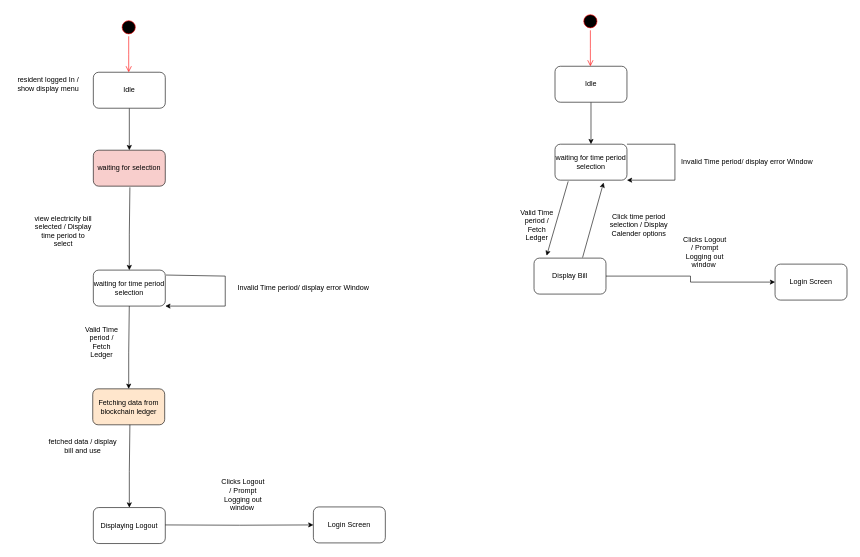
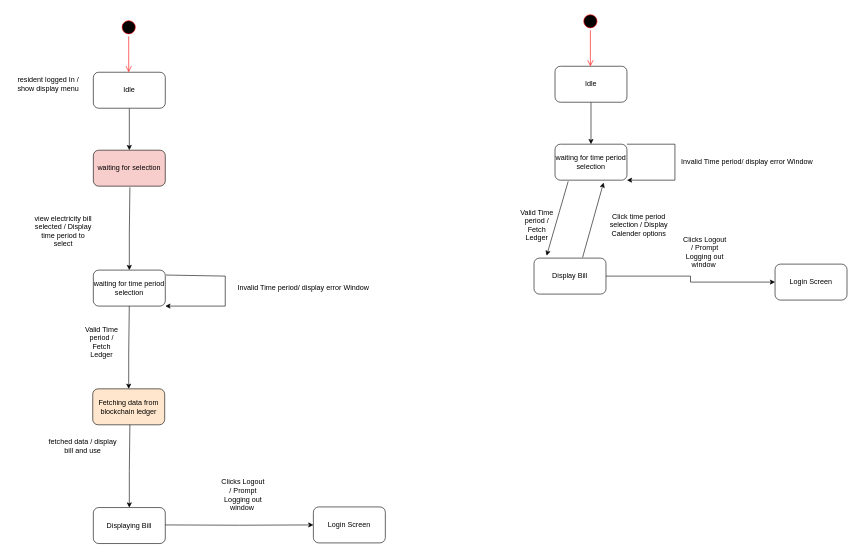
- <mxCell id="17" value="Displaying Logout" style="rounded=1;whiteSpace=wrap;html=1;" vertex="1" parent="1"><mxGeometry x="155" y="846.04" width="120" height="60" as="geometry" /></mxCell>
+ <mxCell id="17" value="Displaying Bill" style="rounded=1;whiteSpace=wrap;html=1;" vertex="1" parent="1"><mxGeometry x="155" y="846.04" width="120" height="60" as="geometry" /></mxCell>
